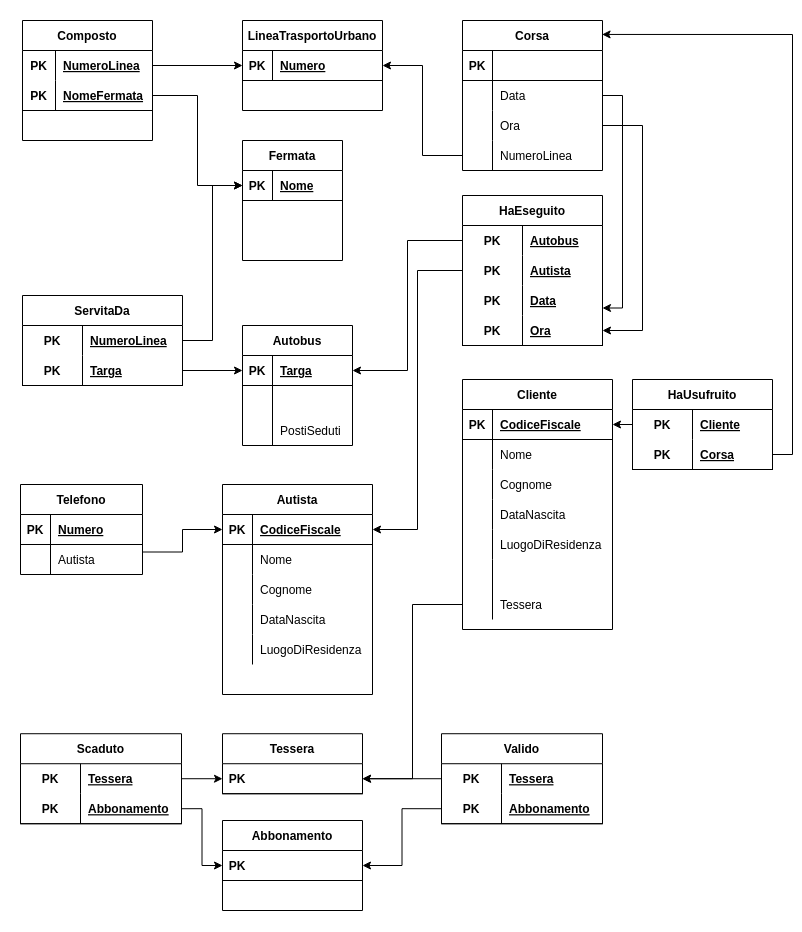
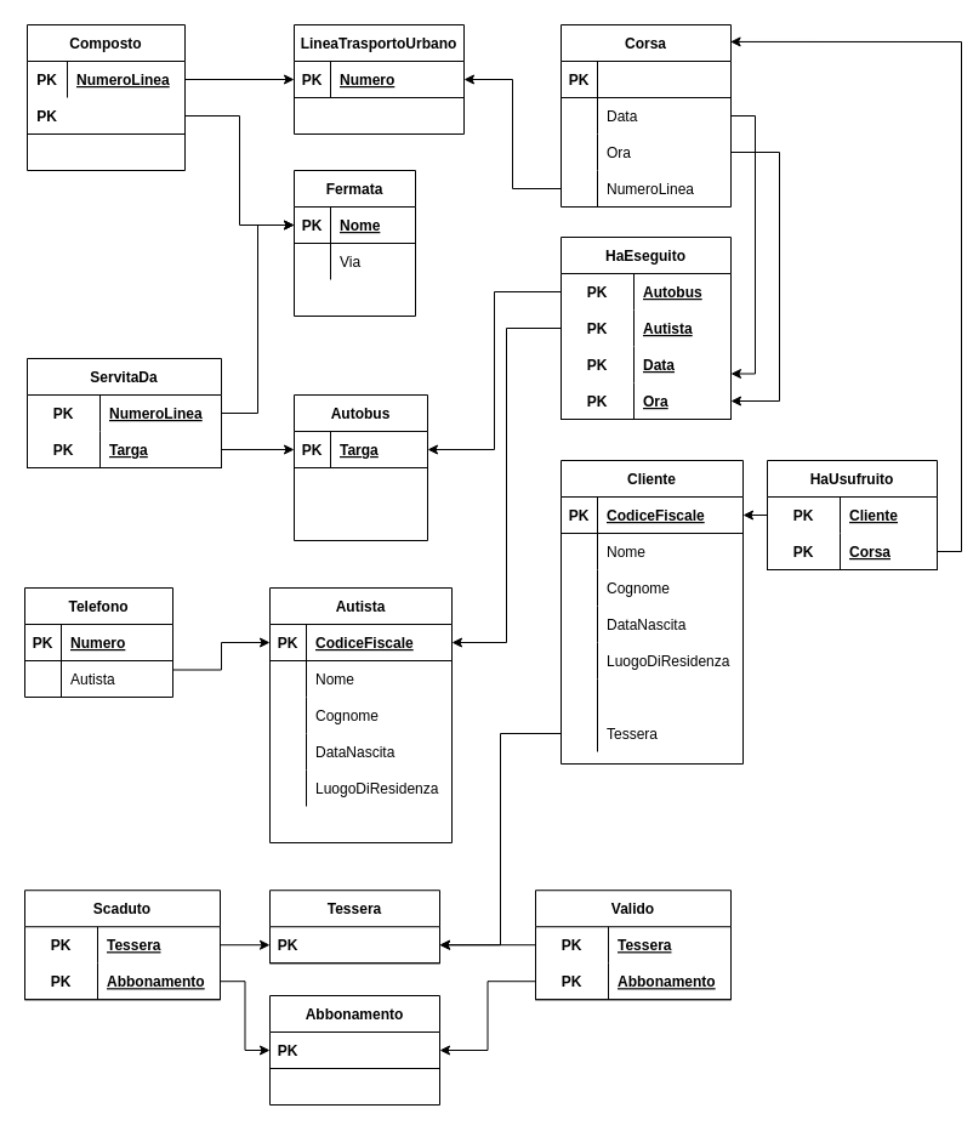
- <mxCell id="24" value="NomeFermata" style="shape=partialRectangle;connectable=0;fillColor=none;top=0;left=0;bottom=0;right=0;align=left;spacingLeft=6;fontStyle=5;overflow=hidden;" vertex="1" parent="22"><mxGeometry x="33" width="97" height="30" as="geometry" /></mxCell>
+ <mxCell id="9" value="Via" style="shape=partialRectangle;connectable=0;fillColor=none;top=0;left=0;bottom=0;right=0;align=left;spacingLeft=6;overflow=hidden;" vertex="1" parent="7"><mxGeometry x="30" width="70" height="30" as="geometry" /></mxCell>
- <mxCell id="37" value="PostiSeduti" style="shape=partialRectangle;connectable=0;fillColor=none;top=0;left=0;bottom=0;right=0;align=left;spacingLeft=6;overflow=hidden;" vertex="1" parent="35"><mxGeometry x="30" width="80" height="30" as="geometry" /></mxCell>
